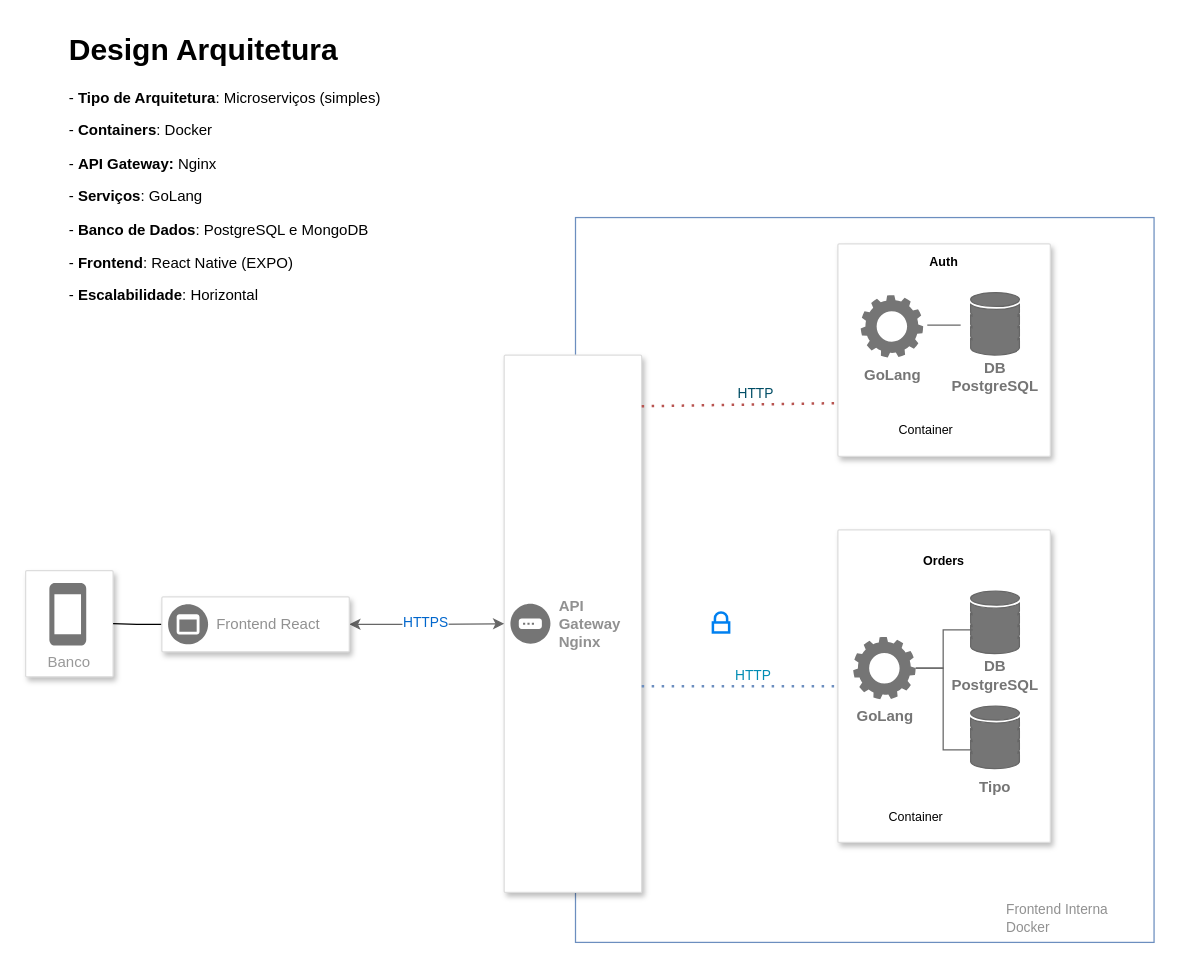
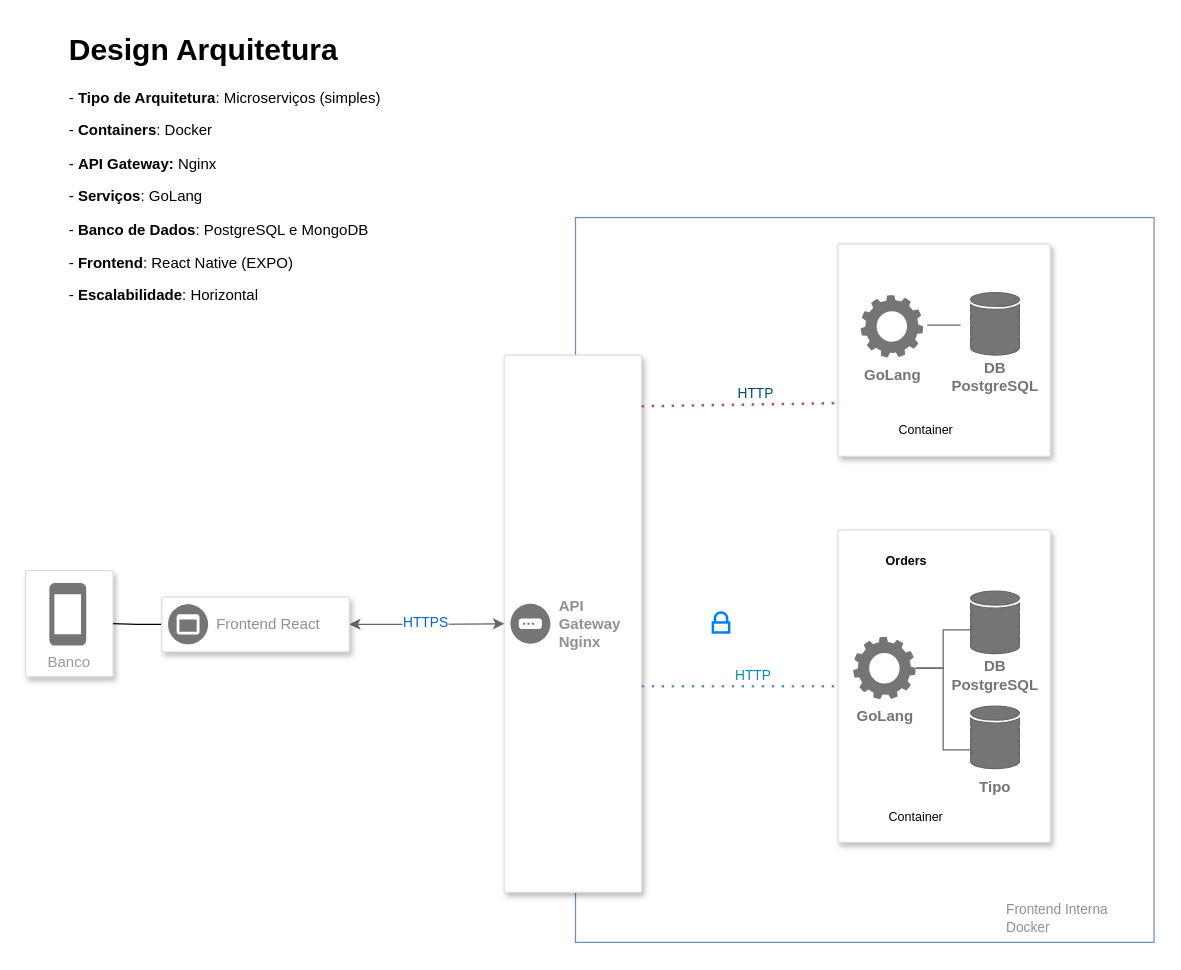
- <mxCell id="31" value="&lt;font size=&quot;1&quot;&gt;&lt;b&gt;Auth&lt;/b&gt;&lt;/font&gt;" style="text;html=1;strokeColor=none;fillColor=none;align=center;verticalAlign=middle;whiteSpace=wrap;rounded=0;" parent="1" vertex="1"><mxGeometry x="724.94" y="193.5" width="60" height="30" as="geometry" /></mxCell>
- <mxCell id="11" value="&lt;font size=&quot;1&quot;&gt;&lt;b&gt;Orders&lt;/b&gt;&lt;/font&gt;" style="text;html=1;strokeColor=none;fillColor=none;align=center;verticalAlign=middle;whiteSpace=wrap;rounded=0;" parent="1" vertex="1"><mxGeometry x="724.94" y="432.5" width="60" height="30" as="geometry" /></mxCell>
+ <mxCell id="11" value="&lt;font size=&quot;1&quot;&gt;&lt;b&gt;Orders&lt;/b&gt;&lt;/font&gt;" style="text;html=1;strokeColor=none;fillColor=none;align=center;verticalAlign=middle;whiteSpace=wrap;rounded=0;" parent="1" vertex="1"><mxGeometry x="694.94" y="432.5" width="60" height="30" as="geometry" /></mxCell>
